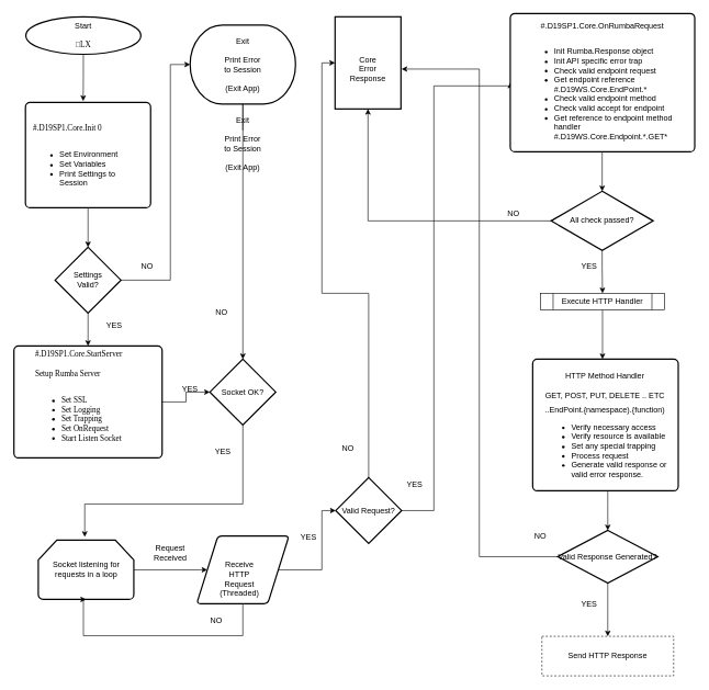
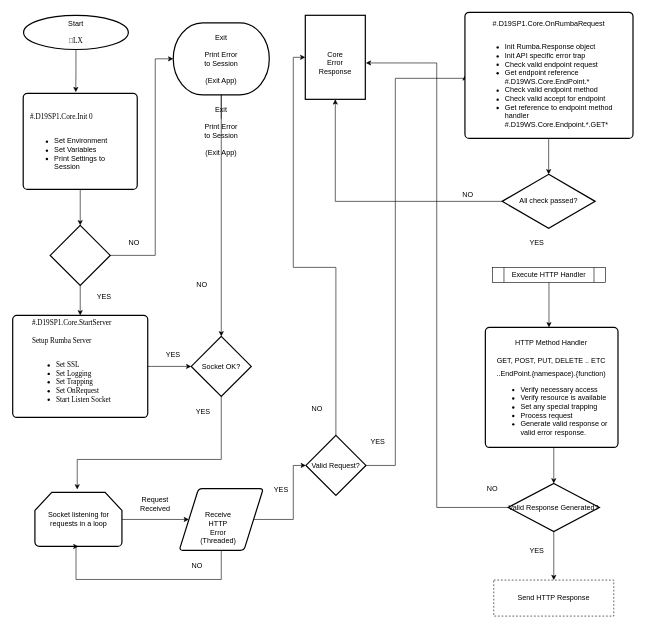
- <mxCell id="59" style="edgeStyle=orthogonalEdgeStyle;rounded=0;orthogonalLoop=1;jettySize=auto;html=1;exitX=0.5;exitY=1;exitDx=0;exitDy=0;exitPerimeter=0;entryX=0.5;entryY=0;entryDx=0;entryDy=0;" parent="58" source="41" target="45" edge="1"><mxGeometry relative="1" as="geometry"><Array as="points"><mxPoint x="40.5" y="10" /><mxPoint x="40.5" y="10" /></Array></mxGeometry></mxCell>
- <mxCell id="16" value="Settings Valid?" style="text;html=1;strokeColor=none;fillColor=none;align=center;verticalAlign=middle;whiteSpace=wrap;rounded=0;" parent="14" vertex="1"><mxGeometry x="30" y="40" width="40" height="20" as="geometry" /></mxCell>
- <mxCell id="23" value="Socket OK?" style="strokeWidth=2;html=1;shape=mxgraph.flowchart.decision;whiteSpace=wrap;" parent="1" vertex="1"><mxGeometry x="318" y="545" width="100" height="100" as="geometry" /></mxCell>
+ <mxCell id="23" value="Socket OK?" style="strokeWidth=2;html=1;shape=mxgraph.flowchart.decision;whiteSpace=wrap;" parent="1" vertex="1"><mxGeometry x="318" y="560" width="100" height="100" as="geometry" /></mxCell>
- <mxCell id="29" value="Receive HTTP Request (Threaded)" style="text;html=1;strokeColor=none;fillColor=none;align=center;verticalAlign=middle;whiteSpace=wrap;rounded=0;" parent="27" vertex="1"><mxGeometry x="45" y="37.947" width="40" height="21.684" as="geometry" /></mxCell>
+ <mxCell id="29" value="Receive HTTP Error (Threaded)" style="text;html=1;strokeColor=none;fillColor=none;align=center;verticalAlign=middle;whiteSpace=wrap;rounded=0;" parent="27" vertex="1"><mxGeometry x="45" y="37.947" width="40" height="21.684" as="geometry" /></mxCell>
